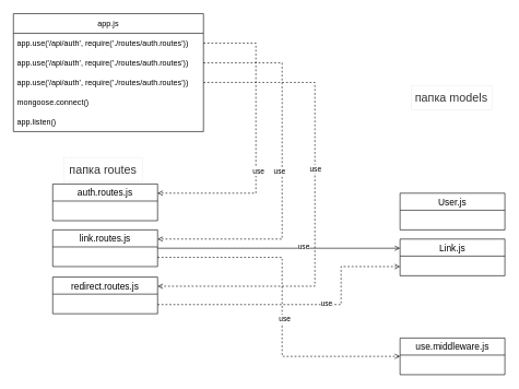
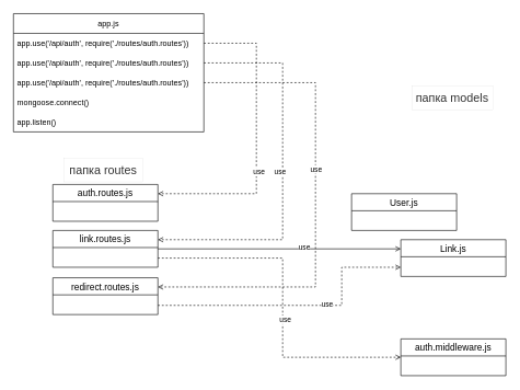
- <mxCell id="13" value="User.js" style="swimlane;fontStyle=0;childLayout=stackLayout;horizontal=1;startSize=26;horizontalStack=0;resizeParent=1;resizeParentMax=0;resizeLast=0;collapsible=1;marginBottom=0;align=center;fontSize=14;" vertex="1" parent="1"><mxGeometry x="610" y="294" width="160" height="56" as="geometry" /></mxCell>
+ <mxCell id="13" value="User.js" style="swimlane;fontStyle=0;childLayout=stackLayout;horizontal=1;startSize=26;horizontalStack=0;resizeParent=1;resizeParentMax=0;resizeLast=0;collapsible=1;marginBottom=0;align=center;fontSize=14;" vertex="1" parent="1"><mxGeometry x="535" y="294" width="160" height="56" as="geometry" /></mxCell>
- <mxCell id="19" value="use.middleware.js" style="swimlane;fontStyle=0;childLayout=stackLayout;horizontal=1;startSize=26;horizontalStack=0;resizeParent=1;resizeParentMax=0;resizeLast=0;collapsible=1;marginBottom=0;align=center;fontSize=14;" vertex="1" parent="1"><mxGeometry x="610" y="515" width="160" height="56" as="geometry" /></mxCell>
+ <mxCell id="19" value="auth.middleware.js" style="swimlane;fontStyle=0;childLayout=stackLayout;horizontal=1;startSize=26;horizontalStack=0;resizeParent=1;resizeParentMax=0;resizeLast=0;collapsible=1;marginBottom=0;align=center;fontSize=14;" vertex="1" parent="1"><mxGeometry x="610" y="515" width="160" height="56" as="geometry" /></mxCell>
